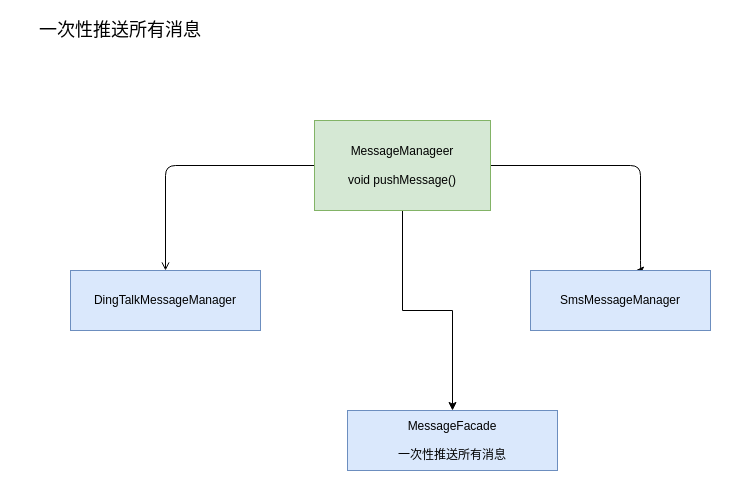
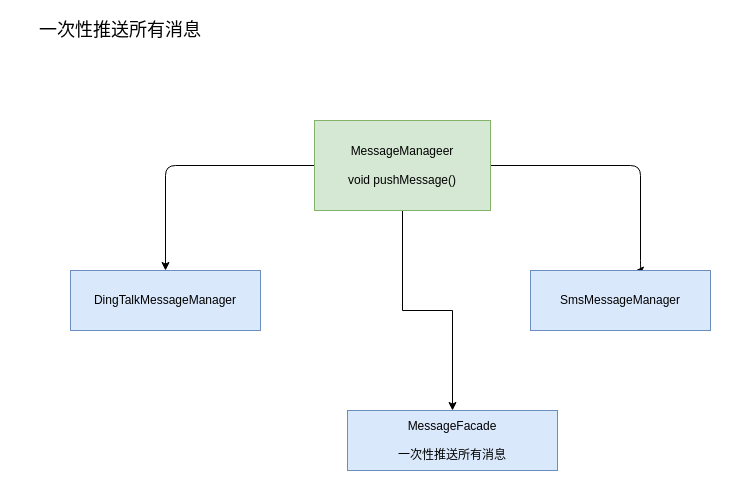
- <mxCell id="3" style="edgeStyle=orthogonalEdgeStyle;rounded=1;orthogonalLoop=1;jettySize=auto;html=1;exitX=0;exitY=0.5;exitDx=0;exitDy=0;entryX=0.5;entryY=0;entryDx=0;entryDy=0;endArrow=open;" edge="1" parent="1" source="5" target="7"><mxGeometry relative="1" as="geometry" /></mxCell>
+ <mxCell id="3" style="edgeStyle=orthogonalEdgeStyle;rounded=1;orthogonalLoop=1;jettySize=auto;html=1;exitX=0;exitY=0.5;exitDx=0;exitDy=0;entryX=0.5;entryY=0;entryDx=0;entryDy=0;" edge="1" parent="1" source="5" target="7"><mxGeometry relative="1" as="geometry" /></mxCell>
